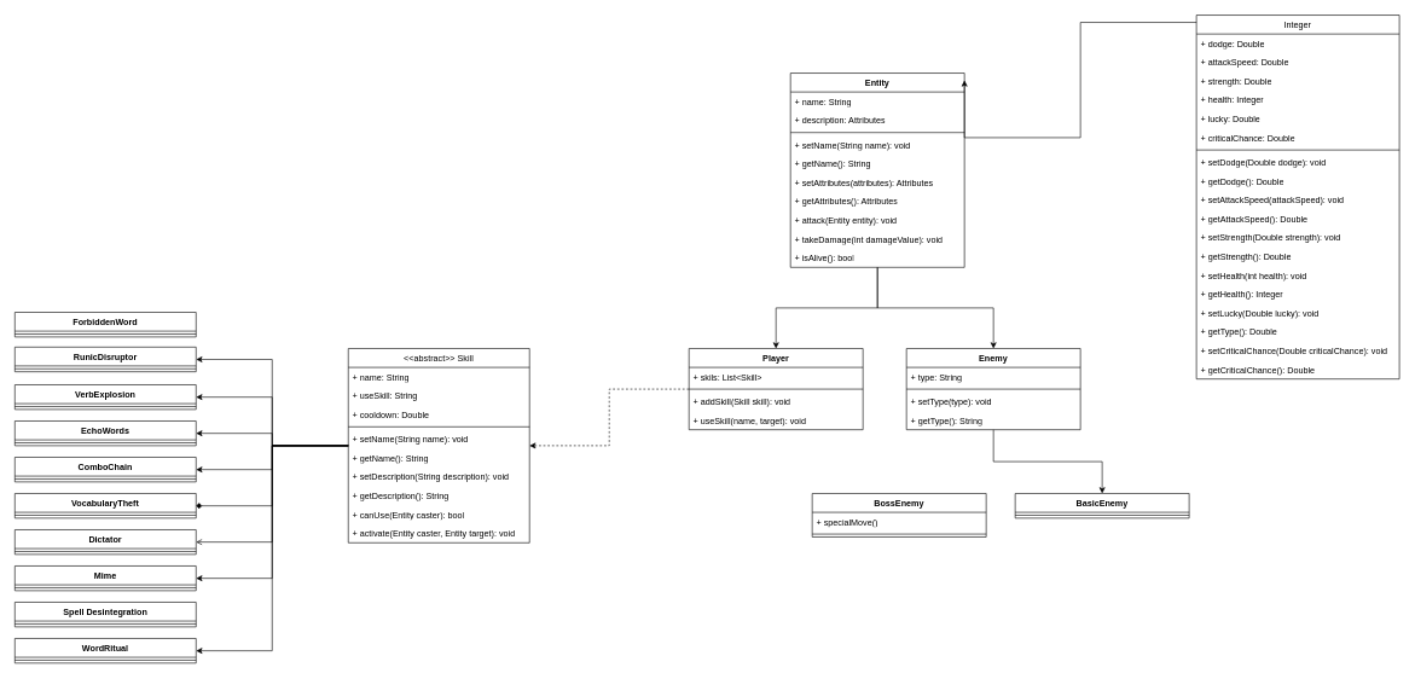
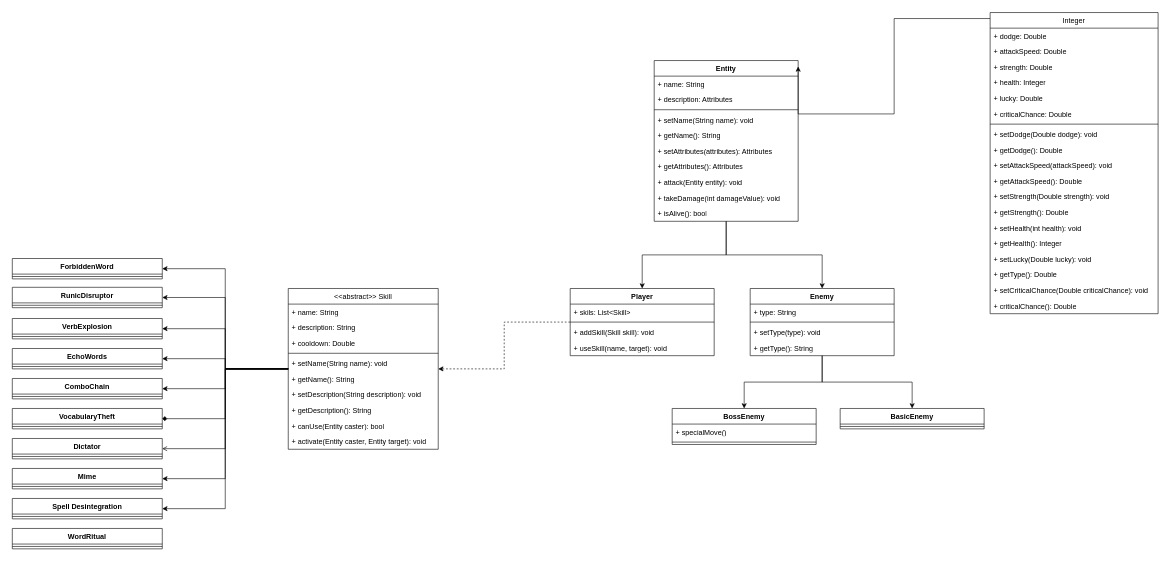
+ <mxCell id="54" style="edgeStyle=orthogonalEdgeStyle;rounded=0;orthogonalLoop=1;jettySize=auto;html=1;entryX=1;entryY=0.5;entryDx=0;entryDy=0;" edge="1" parent="1" source="64" target="75"><mxGeometry relative="1" as="geometry" /></mxCell>
- <mxCell id="27" value="+ getCriticalChance(): Double" style="text;strokeColor=none;fillColor=none;align=left;verticalAlign=top;spacingLeft=4;spacingRight=4;overflow=hidden;rotatable=0;points=[[0,0.5],[1,0.5]];portConstraint=eastwest;whiteSpace=wrap;html=1;" vertex="1" parent="8"><mxGeometry y="476" width="280" height="26" as="geometry" /></mxCell>
+ <mxCell id="27" value="+ criticalChance(): Double" style="text;strokeColor=none;fillColor=none;align=left;verticalAlign=top;spacingLeft=4;spacingRight=4;overflow=hidden;rotatable=0;points=[[0,0.5],[1,0.5]];portConstraint=eastwest;whiteSpace=wrap;html=1;" vertex="1" parent="8"><mxGeometry y="476" width="280" height="26" as="geometry" /></mxCell>
- <mxCell id="66" value="+ useSkill: String" style="text;strokeColor=none;fillColor=none;align=left;verticalAlign=top;spacingLeft=4;spacingRight=4;overflow=hidden;rotatable=0;points=[[0,0.5],[1,0.5]];portConstraint=eastwest;whiteSpace=wrap;html=1;" vertex="1" parent="64"><mxGeometry y="52" width="250" height="26" as="geometry" /></mxCell>
+ <mxCell id="66" value="+ description: String" style="text;strokeColor=none;fillColor=none;align=left;verticalAlign=top;spacingLeft=4;spacingRight=4;overflow=hidden;rotatable=0;points=[[0,0.5],[1,0.5]];portConstraint=eastwest;whiteSpace=wrap;html=1;" vertex="1" parent="64"><mxGeometry y="52" width="250" height="26" as="geometry" /></mxCell>
+ <mxCell id="28" style="edgeStyle=orthogonalEdgeStyle;rounded=0;orthogonalLoop=1;jettySize=auto;html=1;" edge="1" parent="1" source="30" target="49"><mxGeometry relative="1" as="geometry" /></mxCell>
+ <mxCell id="62" style="edgeStyle=orthogonalEdgeStyle;rounded=0;orthogonalLoop=1;jettySize=auto;html=1;entryX=1;entryY=0.5;entryDx=0;entryDy=0;" edge="1" parent="1" source="64" target="91"><mxGeometry relative="1" as="geometry" /></mxCell>
- <mxCell id="63" style="edgeStyle=orthogonalEdgeStyle;rounded=0;orthogonalLoop=1;jettySize=auto;html=1;entryX=1;entryY=0.5;entryDx=0;entryDy=0;" edge="1" parent="1" source="64" target="93"><mxGeometry relative="1" as="geometry" /></mxCell>
